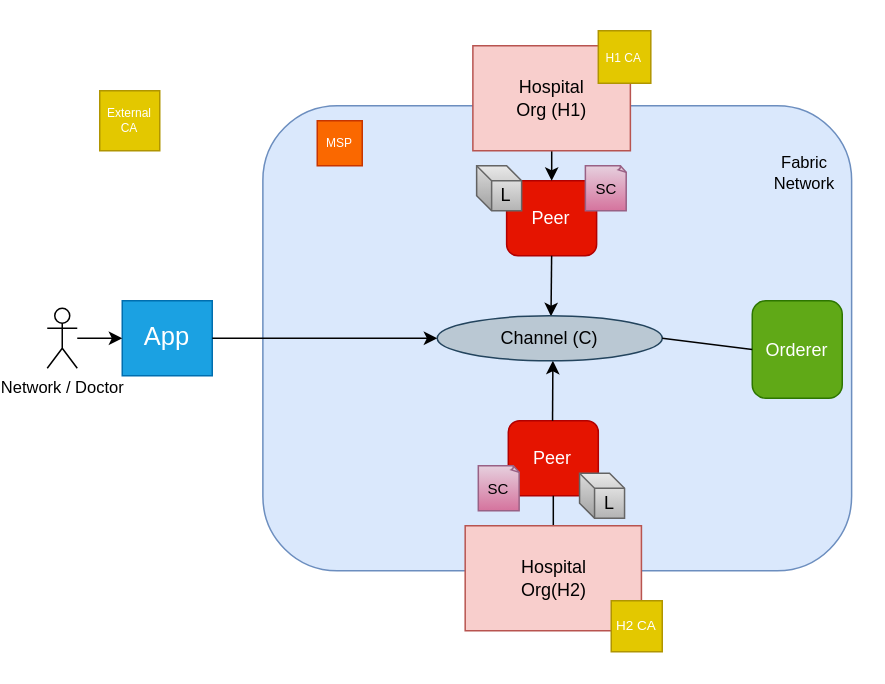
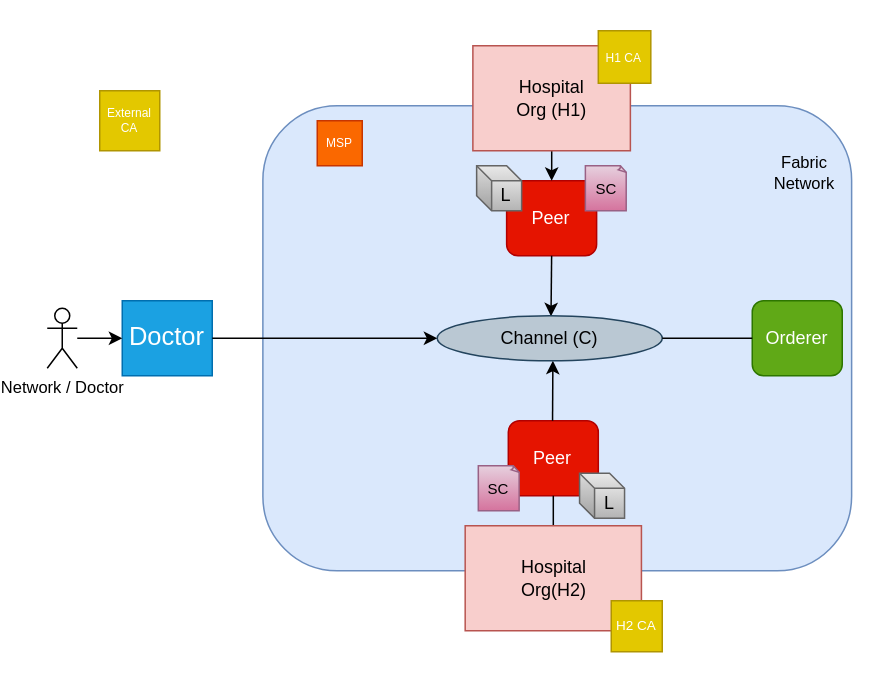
- <mxCell id="11" value="&lt;font style=&quot;font-size: 17px&quot;&gt;App&lt;/font&gt;" style="rounded=0;whiteSpace=wrap;html=1;shadow=0;strokeColor=#006EAF;fillColor=#1ba1e2;fontSize=8;fontColor=#ffffff;" parent="1" vertex="1"><mxGeometry x="70" y="200" width="60" height="50" as="geometry" /></mxCell>
+ <mxCell id="11" value="&lt;font style=&quot;font-size: 17px&quot;&gt;Doctor&lt;/font&gt;" style="rounded=0;whiteSpace=wrap;html=1;shadow=0;strokeColor=#006EAF;fillColor=#1ba1e2;fontSize=8;fontColor=#ffffff;" parent="1" vertex="1"><mxGeometry x="70" y="200" width="60" height="50" as="geometry" /></mxCell>
- <mxCell id="24" value="Orderer" style="rounded=1;whiteSpace=wrap;html=1;fillColor=#60a917;strokeColor=#2D7600;fontColor=#ffffff;" vertex="1" parent="1"><mxGeometry x="490" y="200" width="60" height="65" as="geometry" /></mxCell>
+ <mxCell id="24" value="Orderer" style="rounded=1;whiteSpace=wrap;html=1;fillColor=#60a917;strokeColor=#2D7600;fontColor=#ffffff;" vertex="1" parent="1"><mxGeometry x="490" y="200" width="60" height="50" as="geometry" /></mxCell>
